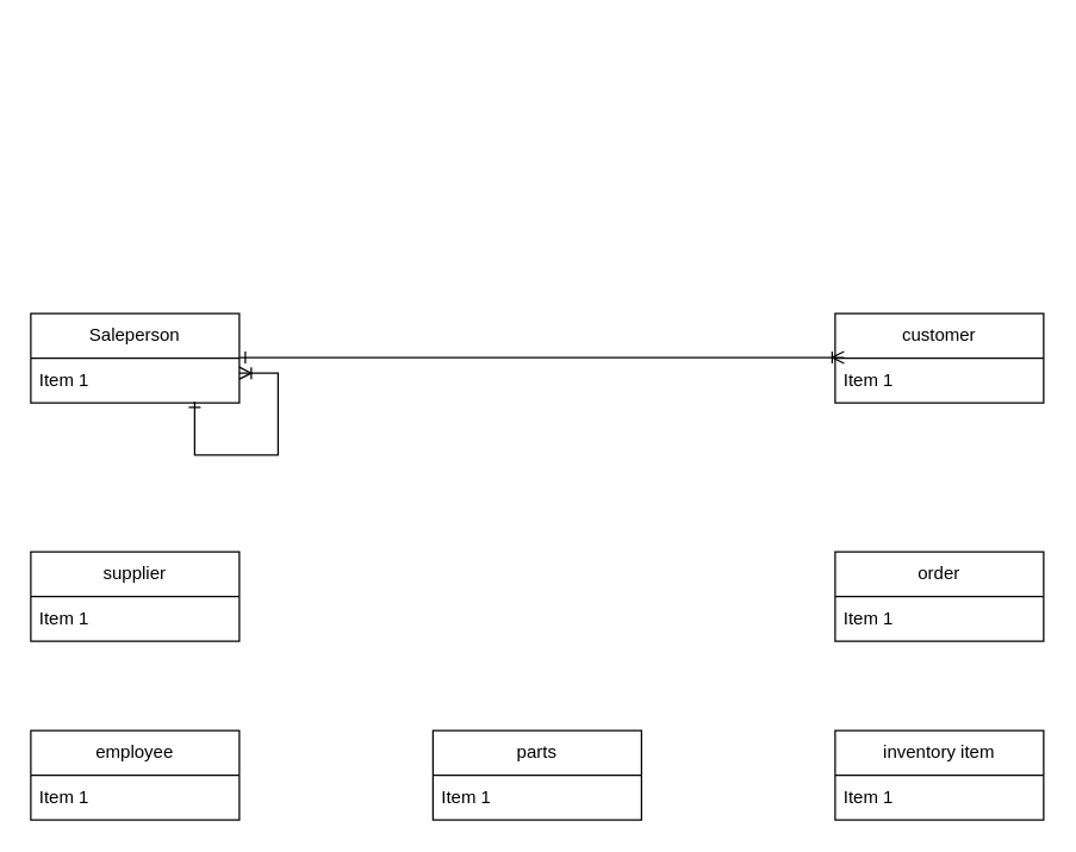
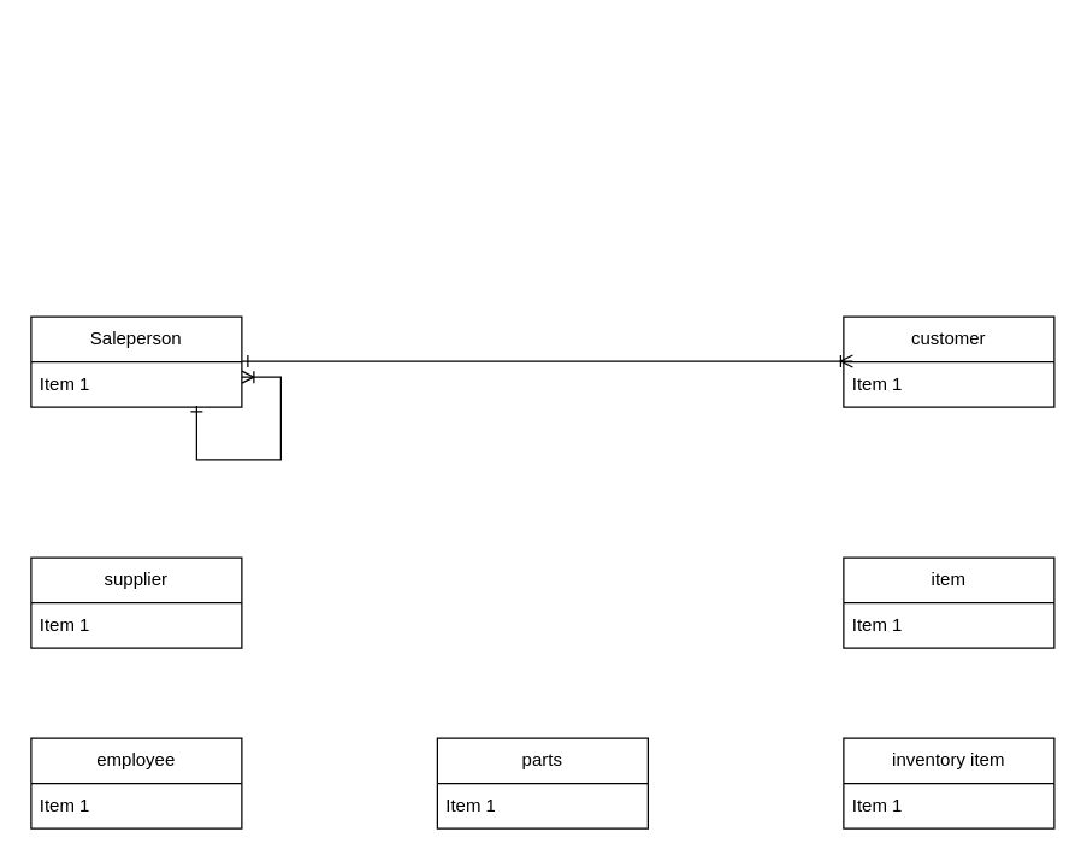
- <mxCell id="14" value="order" style="swimlane;fontStyle=0;childLayout=stackLayout;horizontal=1;startSize=30;horizontalStack=0;resizeParent=1;resizeParentMax=0;resizeLast=0;collapsible=1;marginBottom=0;whiteSpace=wrap;html=1;" vertex="1" parent="1"><mxGeometry x="560" y="370" width="140" height="60" as="geometry" /></mxCell>
+ <mxCell id="14" value="item" style="swimlane;fontStyle=0;childLayout=stackLayout;horizontal=1;startSize=30;horizontalStack=0;resizeParent=1;resizeParentMax=0;resizeLast=0;collapsible=1;marginBottom=0;whiteSpace=wrap;html=1;" vertex="1" parent="1"><mxGeometry x="560" y="370" width="140" height="60" as="geometry" /></mxCell>
